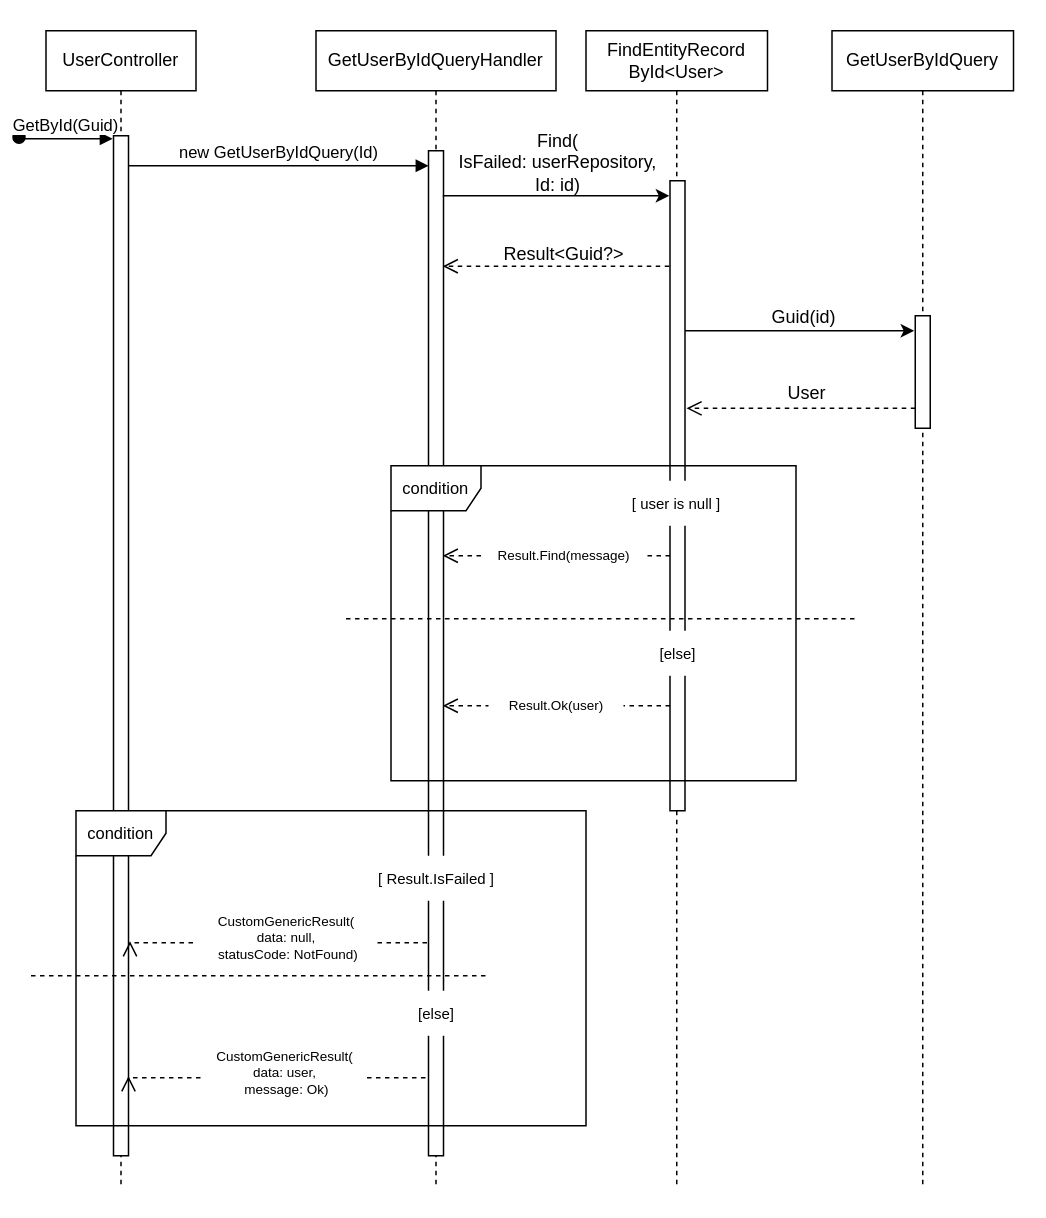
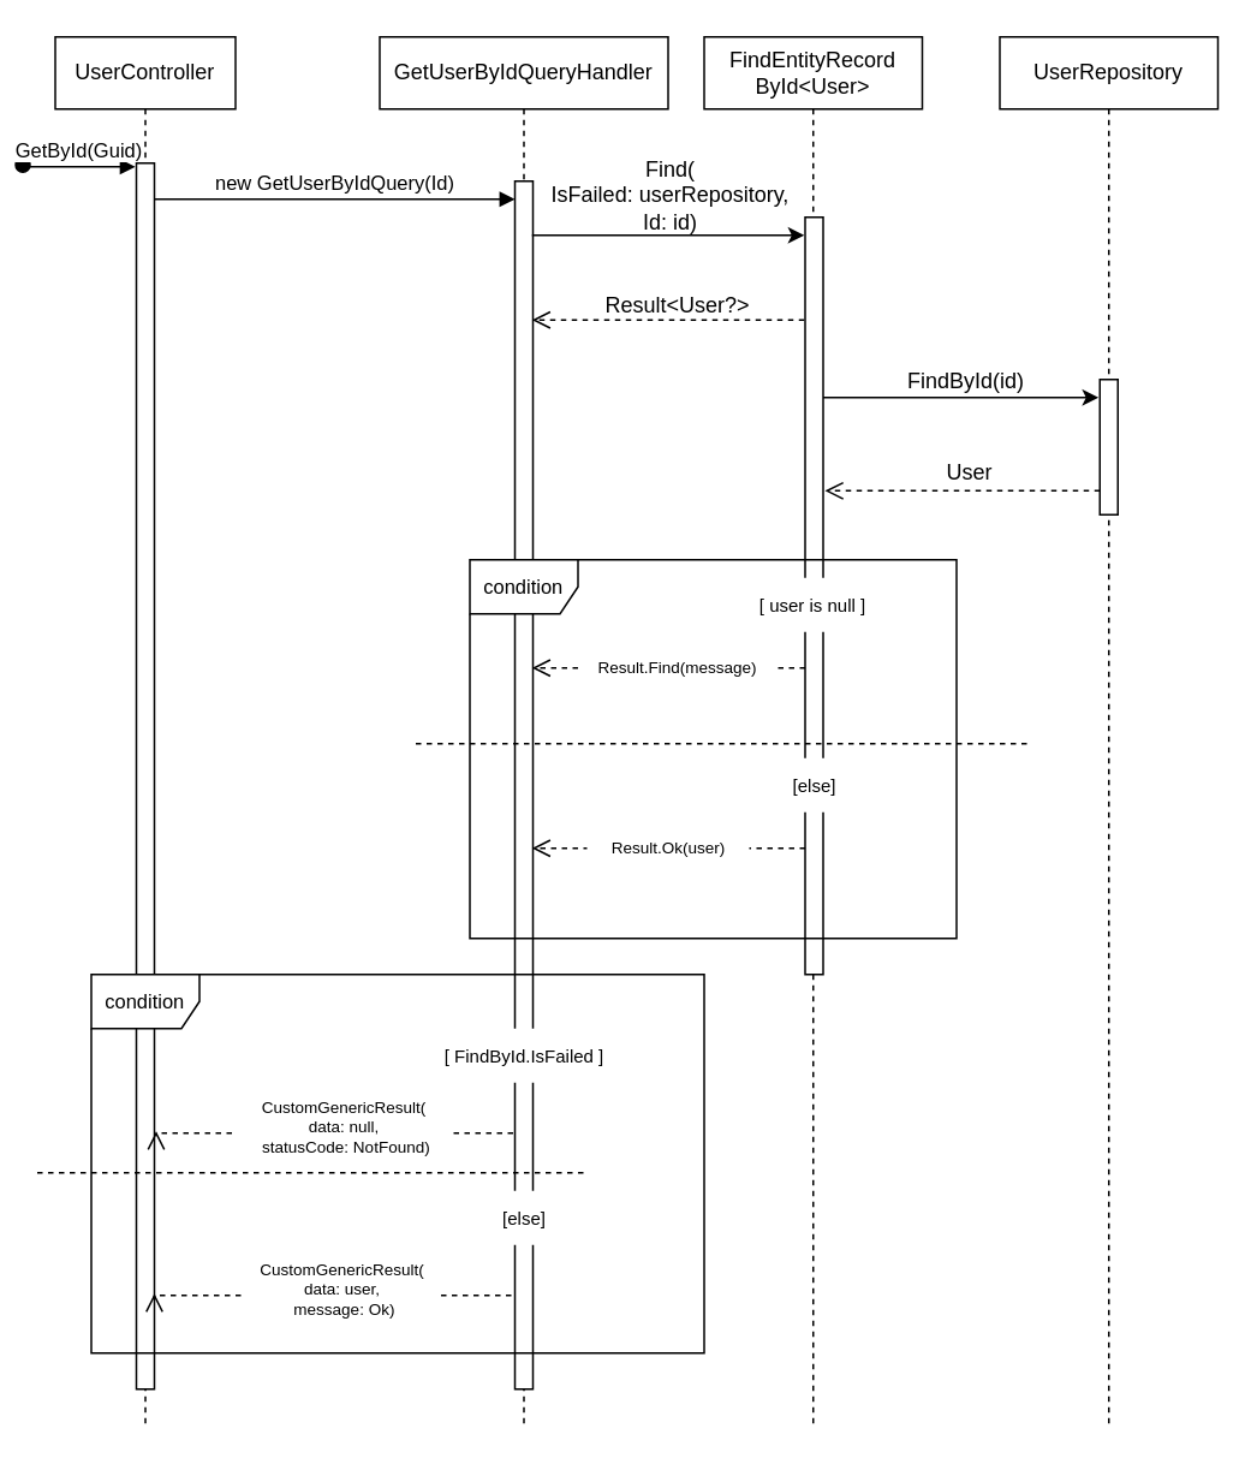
- <mxCell id="23" value="GetUserByIdQuery" style="shape=umlLifeline;perimeter=lifelinePerimeter;whiteSpace=wrap;html=1;container=0;dropTarget=0;collapsible=0;recursiveResize=0;outlineConnect=0;portConstraint=eastwest;newEdgeStyle={&quot;edgeStyle&quot;:&quot;elbowEdgeStyle&quot;,&quot;elbow&quot;:&quot;vertical&quot;,&quot;curved&quot;:0,&quot;rounded&quot;:0};" vertex="1" parent="1"><mxGeometry x="554" y="20" width="121" height="770" as="geometry" /></mxCell>
+ <mxCell id="23" value="UserRepository" style="shape=umlLifeline;perimeter=lifelinePerimeter;whiteSpace=wrap;html=1;container=0;dropTarget=0;collapsible=0;recursiveResize=0;outlineConnect=0;portConstraint=eastwest;newEdgeStyle={&quot;edgeStyle&quot;:&quot;elbowEdgeStyle&quot;,&quot;elbow&quot;:&quot;vertical&quot;,&quot;curved&quot;:0,&quot;rounded&quot;:0};" vertex="1" parent="1"><mxGeometry x="554" y="20" width="121" height="770" as="geometry" /></mxCell>
- <mxCell id="10" value="Result&amp;lt;Guid?&amp;gt;" style="text;html=1;strokeColor=none;fillColor=none;align=center;verticalAlign=middle;whiteSpace=wrap;rounded=0;" parent="1" vertex="1"><mxGeometry x="332.5" y="154" width="85" height="30" as="geometry" /></mxCell>
+ <mxCell id="10" value="Result&amp;lt;User?&amp;gt;" style="text;html=1;strokeColor=none;fillColor=none;align=center;verticalAlign=middle;whiteSpace=wrap;rounded=0;" parent="1" vertex="1"><mxGeometry x="332.5" y="154" width="85" height="30" as="geometry" /></mxCell>
- <mxCell id="27" value="Guid(id)" style="text;html=1;align=center;verticalAlign=middle;resizable=0;points=[];autosize=1;strokeColor=none;fillColor=none;" vertex="1" parent="1"><mxGeometry x="490" y="196" width="90" height="30" as="geometry" /></mxCell>
+ <mxCell id="27" value="FindById(id)" style="text;html=1;align=center;verticalAlign=middle;resizable=0;points=[];autosize=1;strokeColor=none;fillColor=none;" vertex="1" parent="1"><mxGeometry x="490" y="196" width="90" height="30" as="geometry" /></mxCell>
- <mxCell id="16" value="[ Result.IsFailed ]" style="text;html=1;align=center;verticalAlign=middle;resizable=0;points=[];autosize=1;strokeColor=none;fillColor=default;fontSize=10;" parent="1" vertex="1"><mxGeometry x="240" y="570" width="100" height="30" as="geometry" /></mxCell>
+ <mxCell id="16" value="[ FindById.IsFailed ]" style="text;html=1;align=center;verticalAlign=middle;resizable=0;points=[];autosize=1;strokeColor=none;fillColor=default;fontSize=10;" parent="1" vertex="1"><mxGeometry x="240" y="570" width="100" height="30" as="geometry" /></mxCell>
